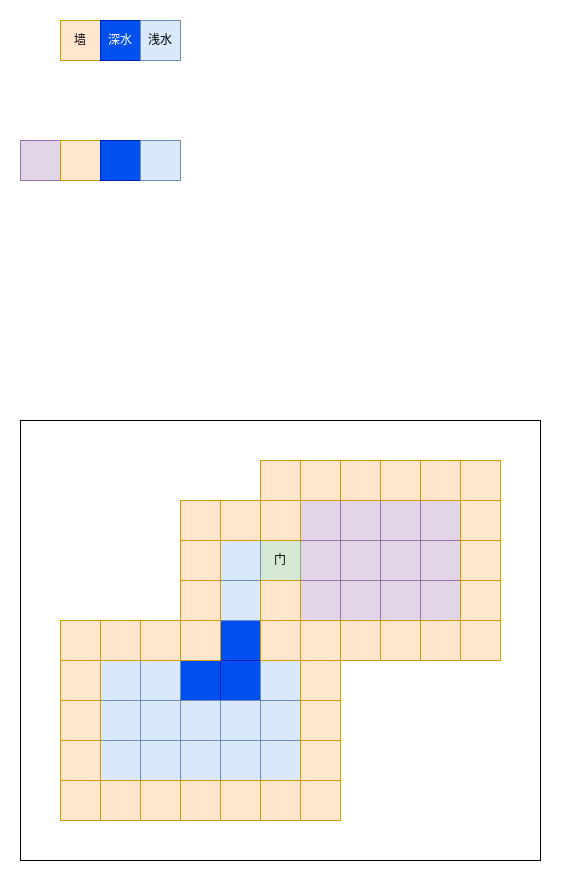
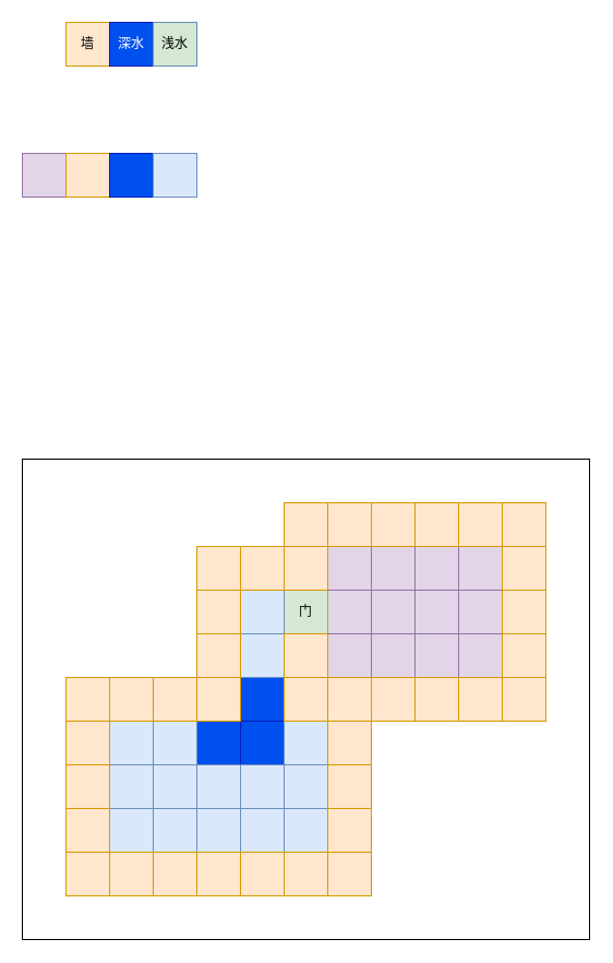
- <mxCell id="4" value="浅水" style="rounded=0;whiteSpace=wrap;html=1;shadow=0;glass=0;strokeColor=#6c8ebf;fillColor=#dae8fc;" vertex="1" parent="1"><mxGeometry x="140" width="40" height="40" as="geometry" y="20" /></mxCell>
+ <mxCell id="4" value="浅水" style="rounded=0;whiteSpace=wrap;html=1;shadow=0;glass=0;strokeColor=#6c8ebf;fillColor=#d5e8d4;" vertex="1" parent="1"><mxGeometry x="140" width="40" height="40" as="geometry" y="20" /></mxCell>
